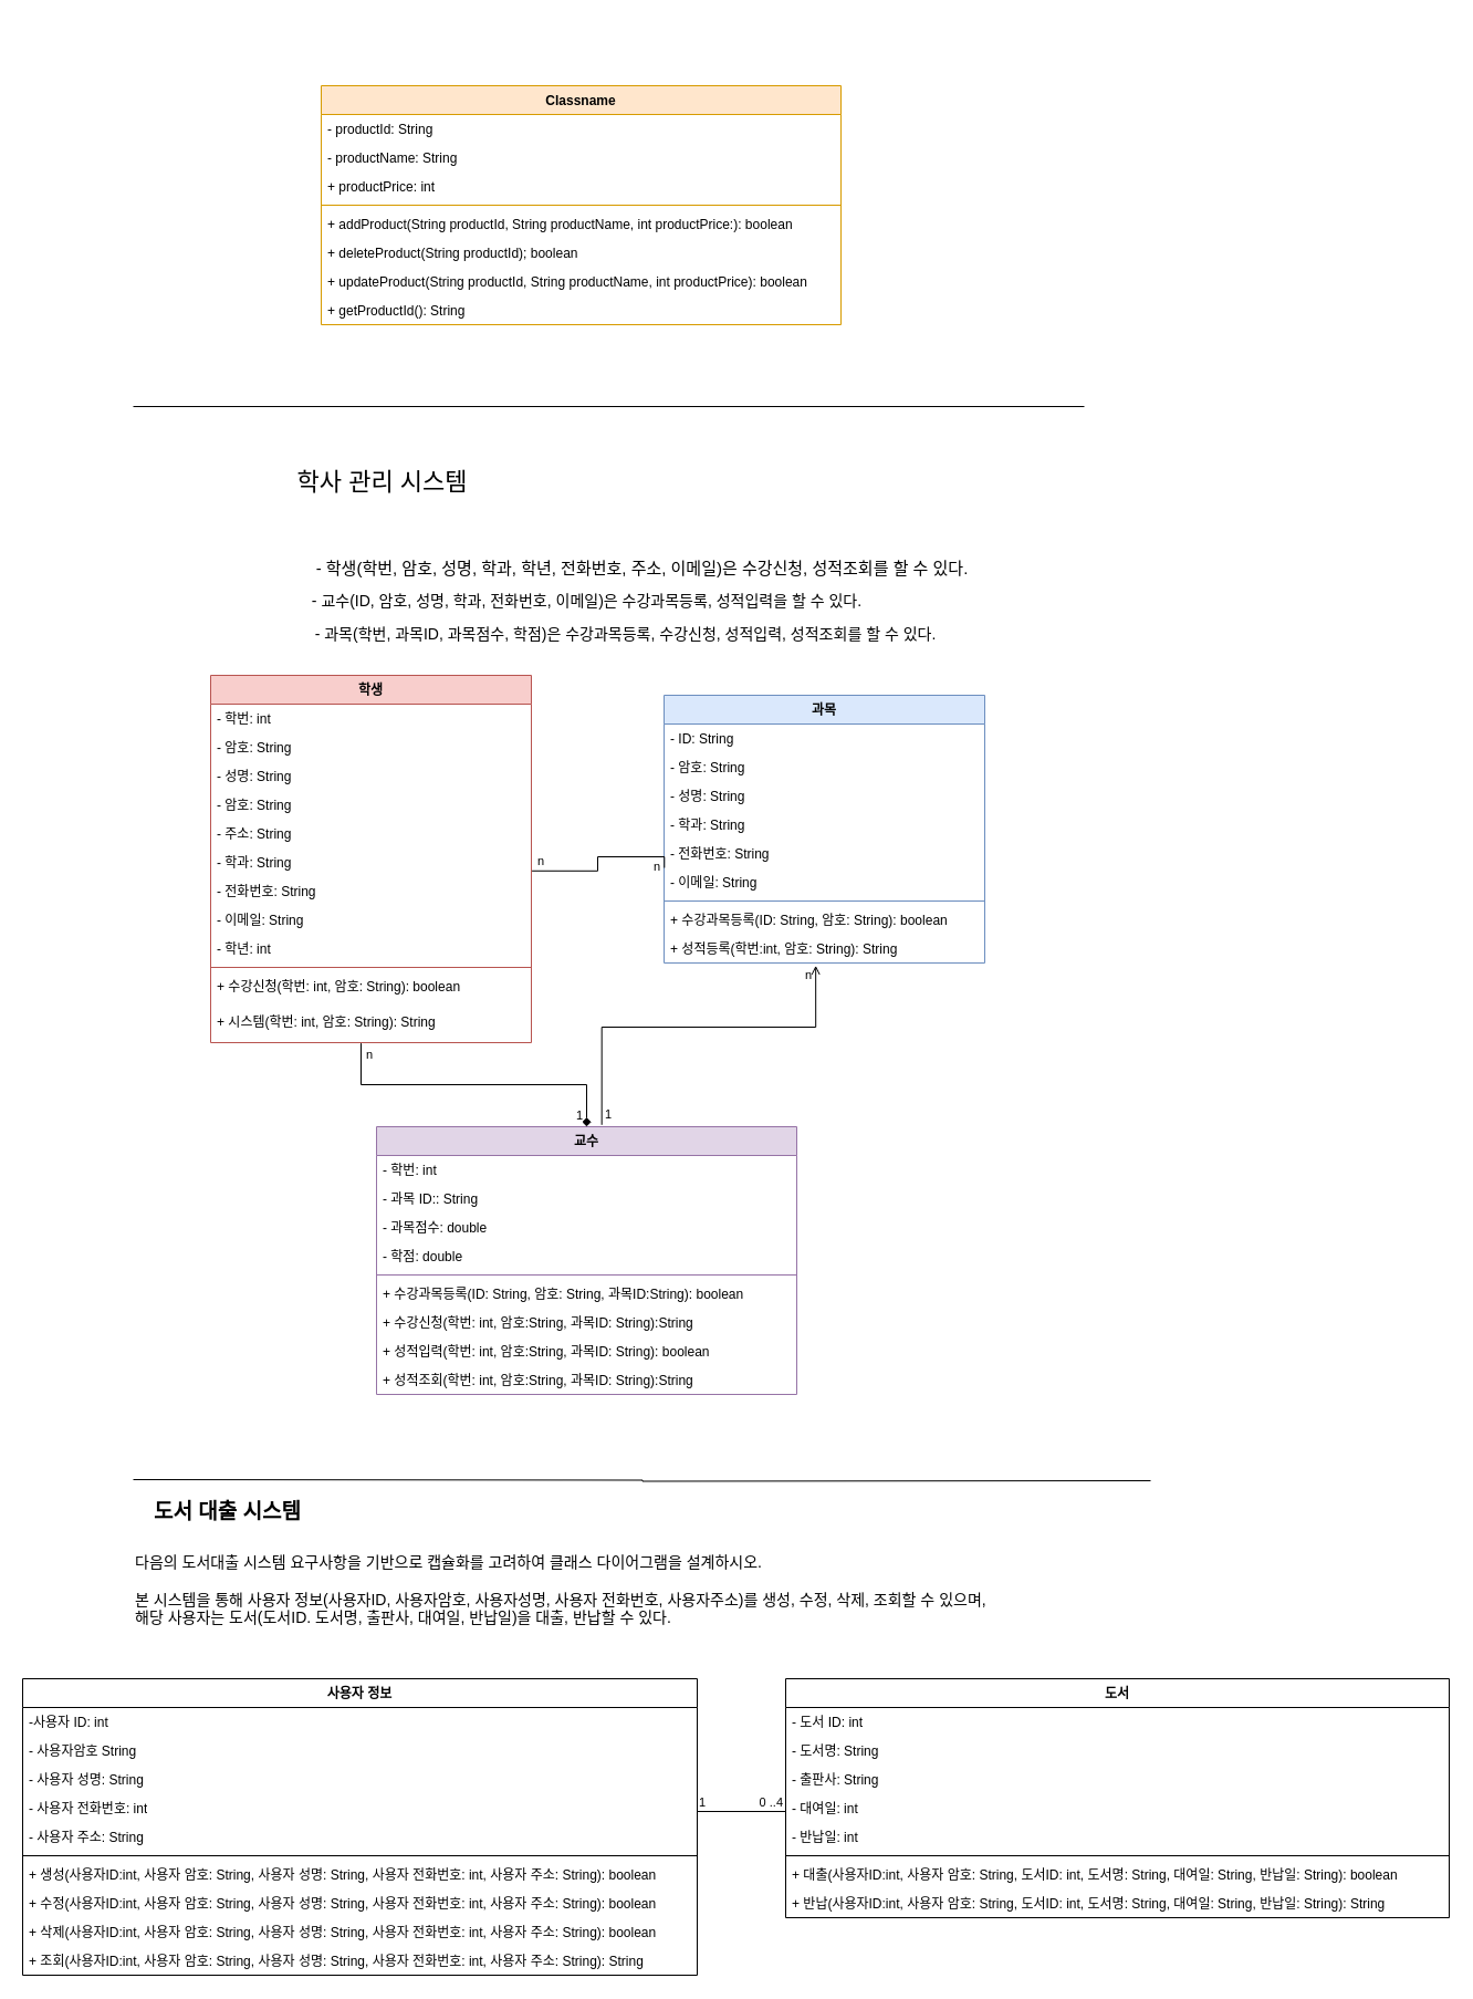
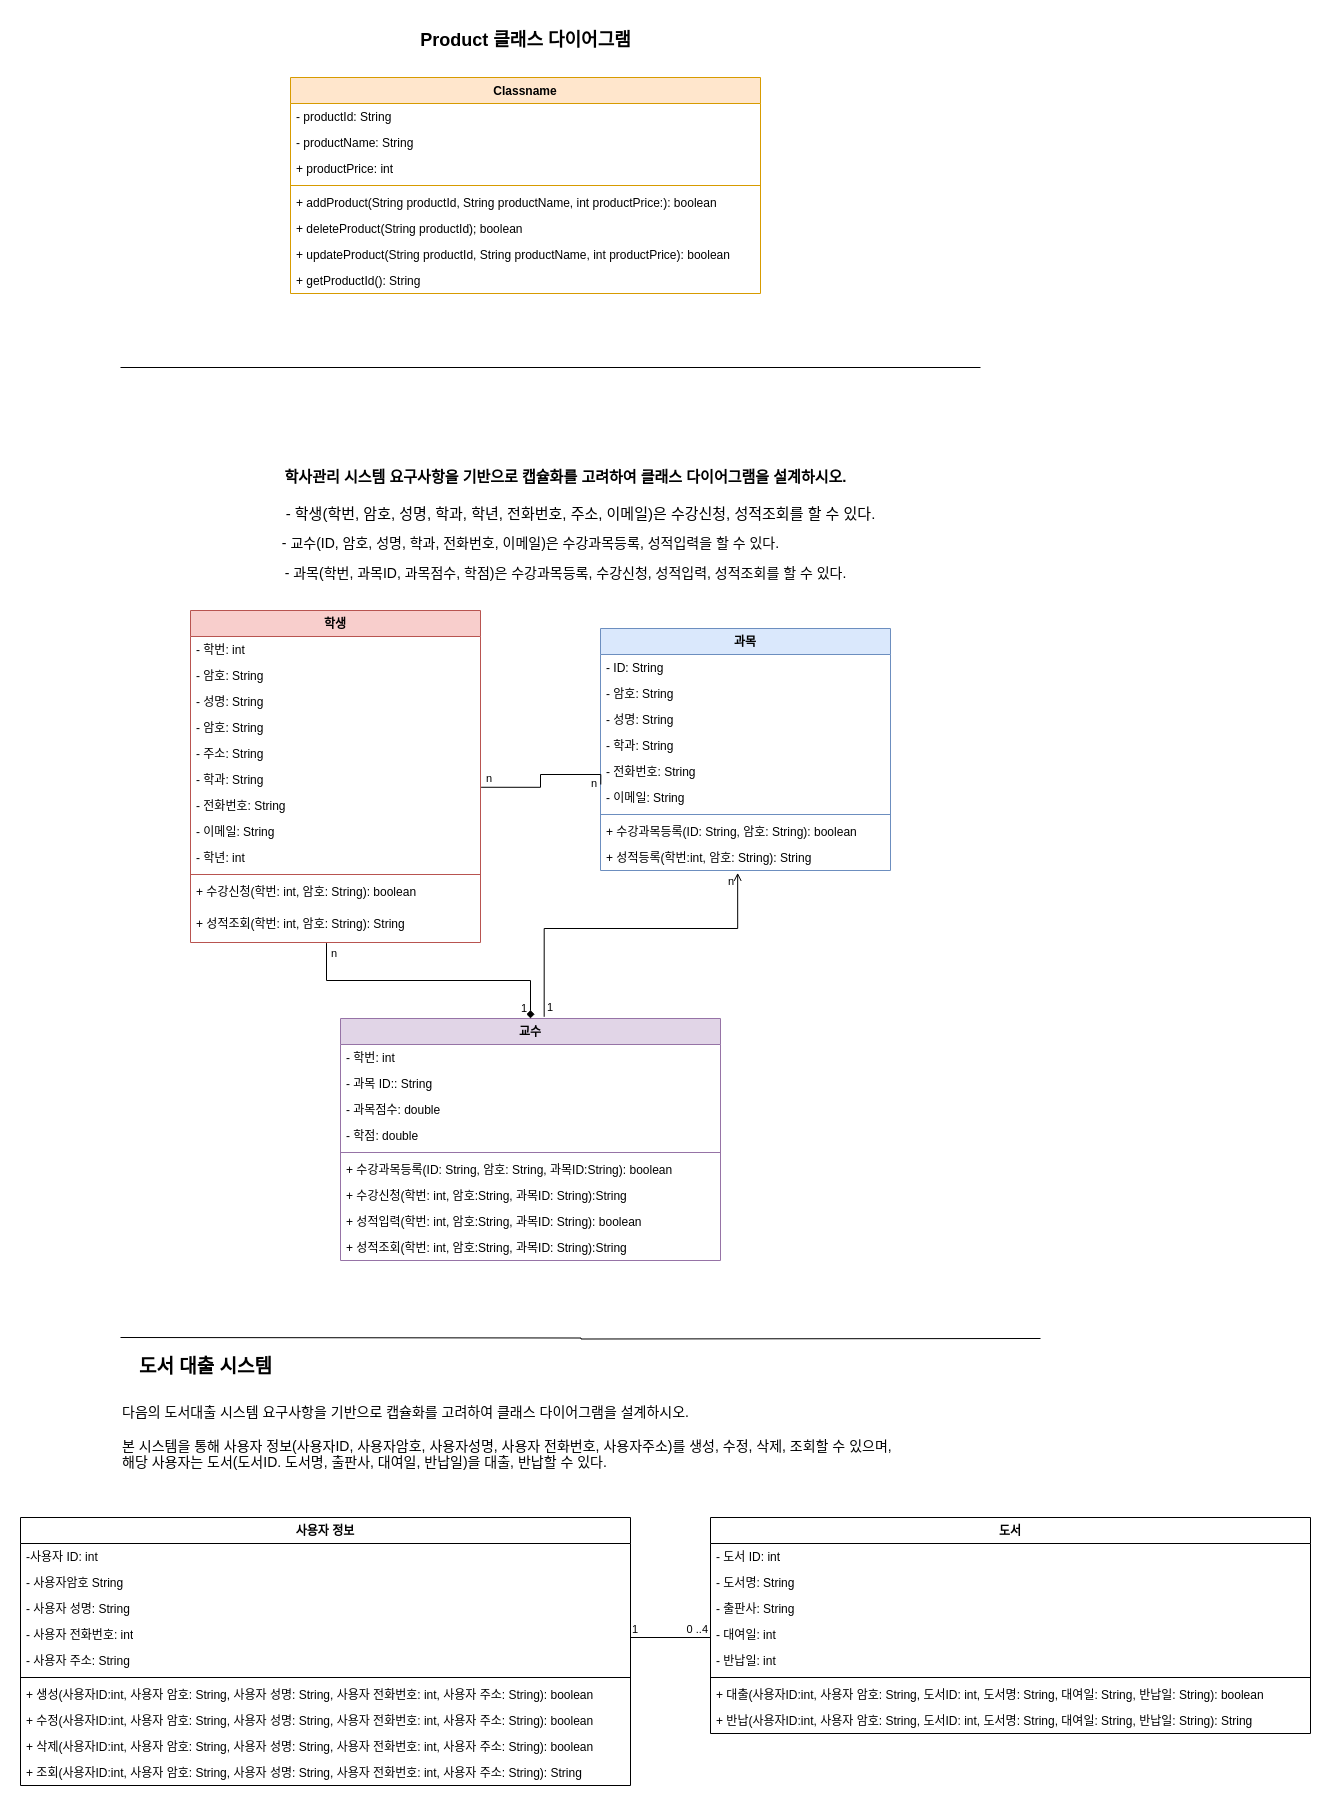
+ <mxCell id="2" value="&lt;font size=&quot;1&quot; style=&quot;&quot;&gt;&lt;b style=&quot;font-size: 18px;&quot;&gt;Product 클래스 다이어그램&lt;/b&gt;&lt;/font&gt;" style="text;html=1;align=center;verticalAlign=middle;resizable=0;points=[];autosize=1;strokeColor=none;fillColor=none;" vertex="1" parent="1"><mxGeometry x="400" y="20" width="250" height="40" as="geometry" /></mxCell>
- <mxCell id="12" value="&lt;font style=&quot;font-size: 22px;&quot;&gt;학사 관리 시스템&lt;/font&gt;" style="text;html=1;align=center;verticalAlign=middle;resizable=0;points=[];autosize=1;strokeColor=none;fillColor=none;fontSize=22;" vertex="1" parent="1"><mxGeometry x="250" y="416" width="190" height="40" as="geometry" /></mxCell>
+ <mxCell id="13" value="학사관리 시스템 요구사항을 기반으로 캡슐화를 고려하여 클래스 다이어그램을 설계하시오." style="text;html=1;align=center;verticalAlign=middle;resizable=0;points=[];autosize=1;strokeColor=none;fillColor=none;fontSize=15;fontStyle=1" vertex="1" parent="1"><mxGeometry x="250" y="461" width="630" height="30" as="geometry" /></mxCell>
- <mxCell id="29" value="+ 시스템(학번: int, 암호: String): String" style="text;strokeColor=none;fillColor=none;align=left;verticalAlign=top;spacingLeft=4;spacingRight=4;overflow=hidden;rotatable=0;points=[[0,0.5],[1,0.5]];portConstraint=eastwest;whiteSpace=wrap;html=1;" vertex="1" parent="17"><mxGeometry y="300" width="290" height="32" as="geometry" /></mxCell>
+ <mxCell id="29" value="+ 성적조회(학번: int, 암호: String): String" style="text;strokeColor=none;fillColor=none;align=left;verticalAlign=top;spacingLeft=4;spacingRight=4;overflow=hidden;rotatable=0;points=[[0,0.5],[1,0.5]];portConstraint=eastwest;whiteSpace=wrap;html=1;" vertex="1" parent="17"><mxGeometry y="300" width="290" height="32" as="geometry" /></mxCell>
